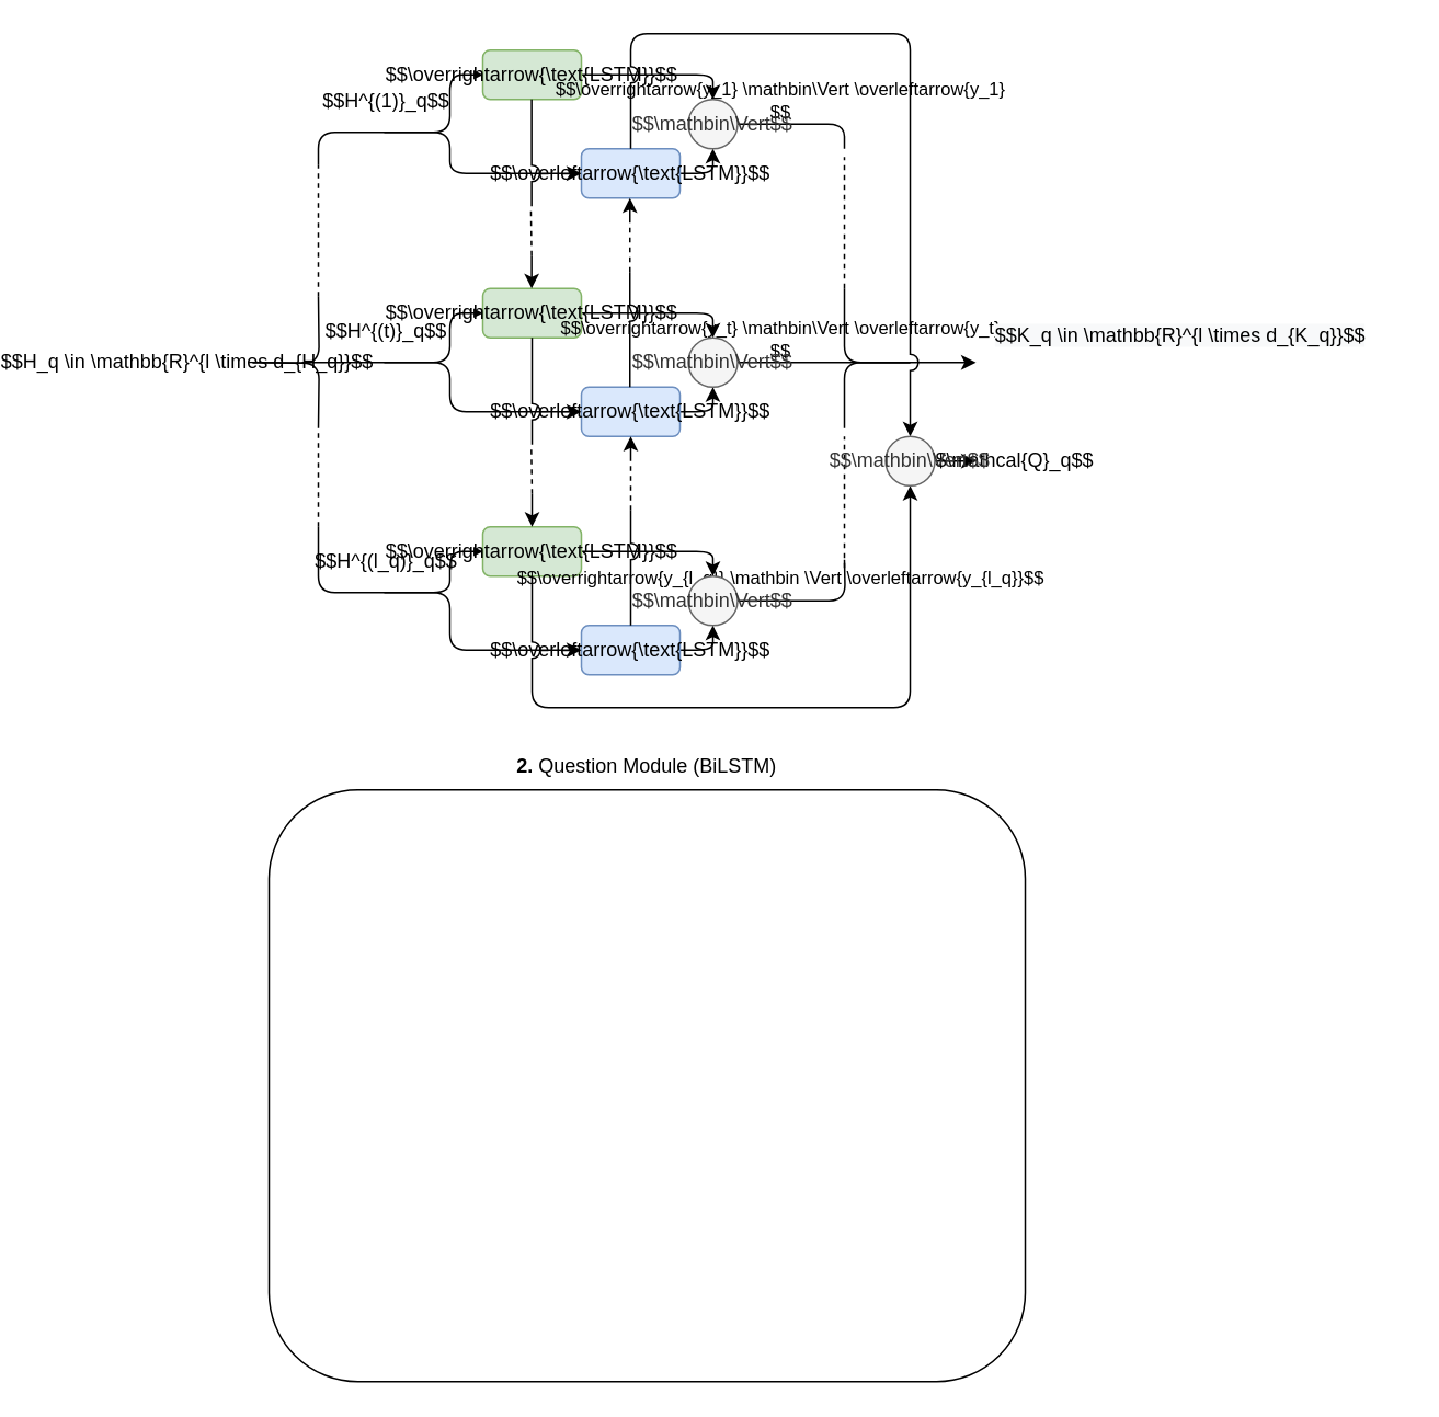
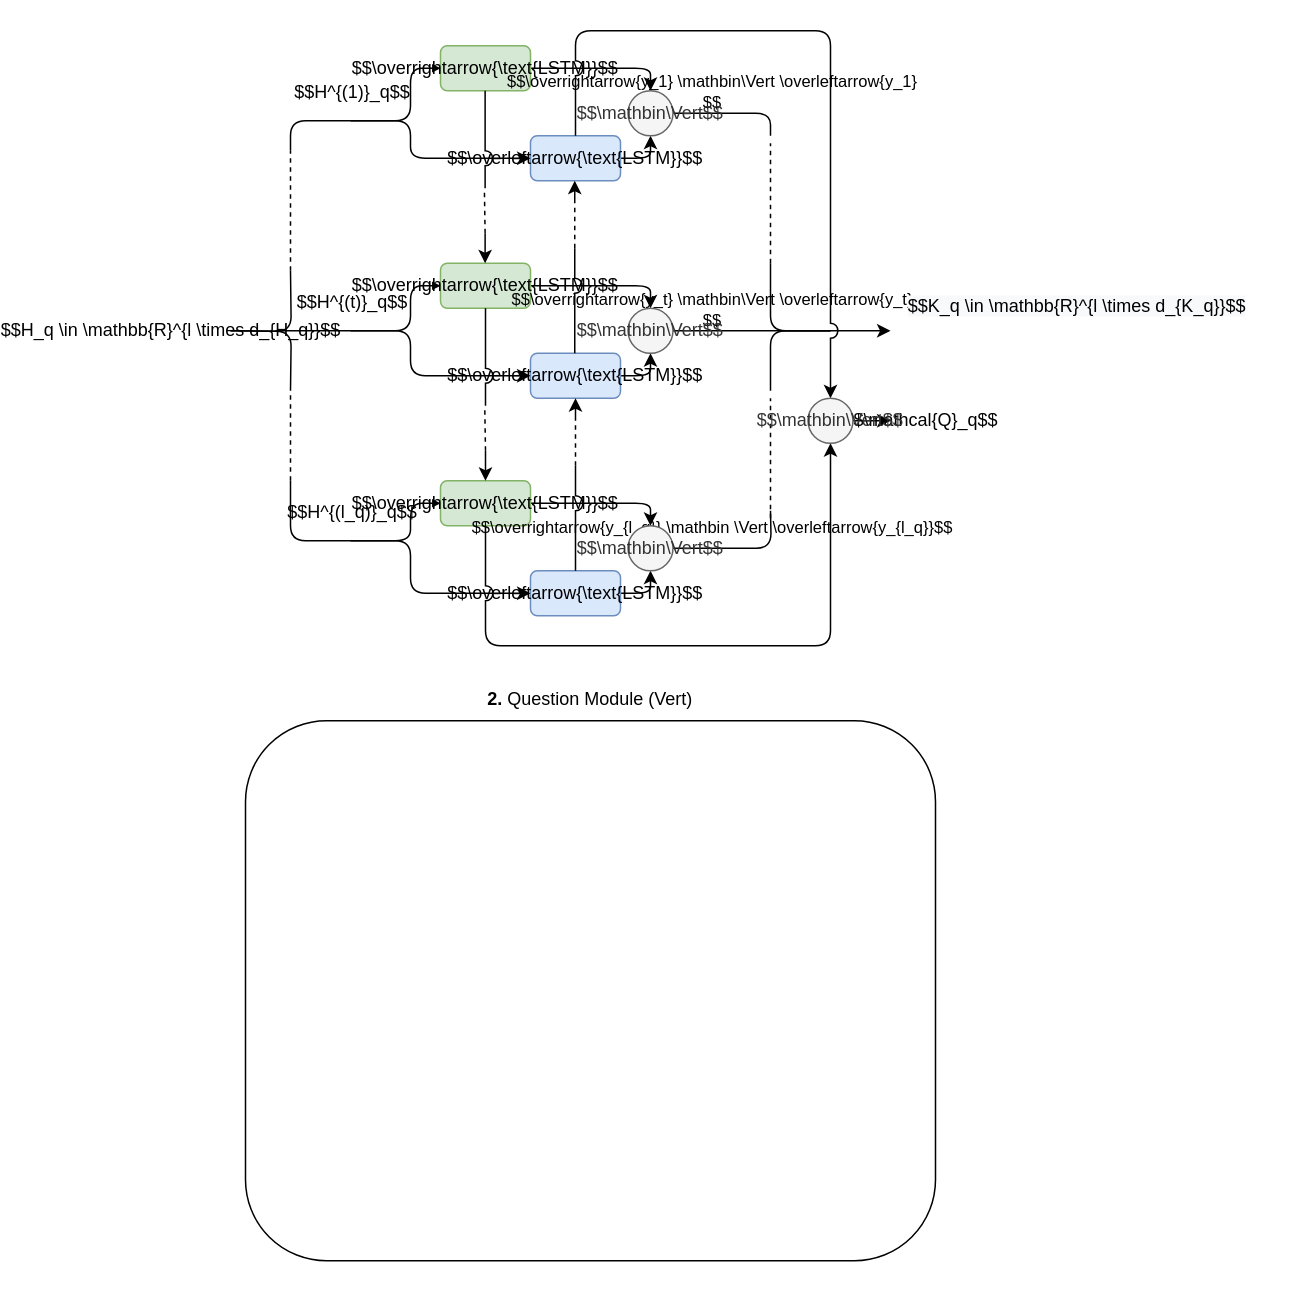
- <mxCell id="4" value="&lt;b&gt;2.&lt;/b&gt; Question Module (BiLSTM)" style="rounded=1;whiteSpace=wrap;html=1;fillColor=none;labelPosition=center;verticalLabelPosition=top;align=center;verticalAlign=bottom;spacingTop=0;spacingBottom=5;" vertex="1" parent="1"><mxGeometry x="30" y="480" width="460" height="360" as="geometry" /></mxCell>
+ <mxCell id="4" value="&lt;b&gt;2.&lt;/b&gt; Question Module (Vert)" style="rounded=1;whiteSpace=wrap;html=1;fillColor=none;labelPosition=center;verticalLabelPosition=top;align=center;verticalAlign=bottom;spacingTop=0;spacingBottom=5;" vertex="1" parent="1"><mxGeometry x="30" y="480" width="460" height="360" as="geometry" /></mxCell>
